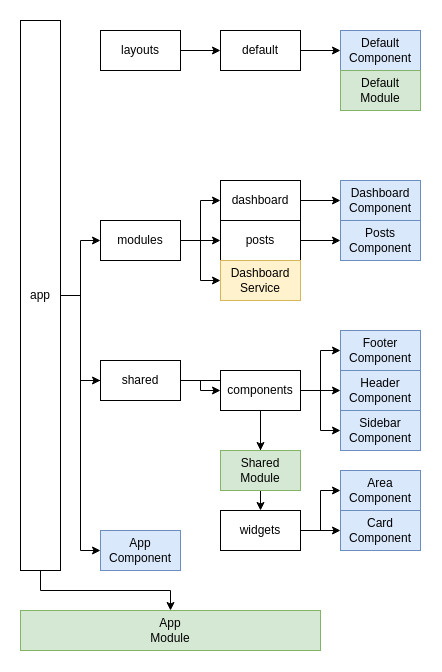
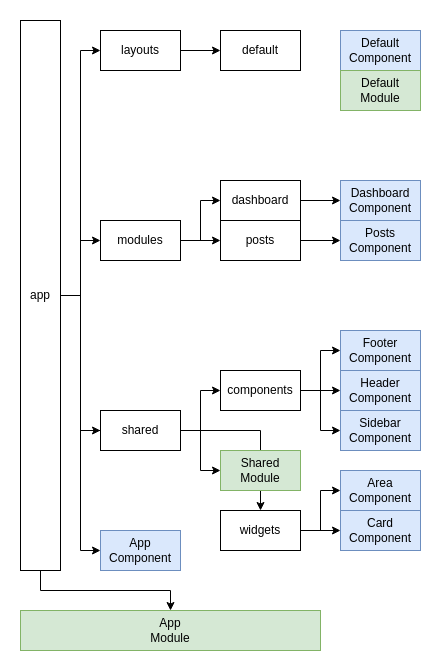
- <mxCell id="17" value="" style="edgeStyle=orthogonalEdgeStyle;rounded=0;orthogonalLoop=1;jettySize=auto;html=1;" parent="1" source="18" target="19" edge="1"><mxGeometry relative="1" as="geometry" /></mxCell>
+ <mxCell id="4" value="" style="edgeStyle=orthogonalEdgeStyle;rounded=0;orthogonalLoop=1;jettySize=auto;html=1;" parent="1" source="7" target="9" edge="1"><mxGeometry relative="1" as="geometry" /></mxCell>
- <mxCell id="12" value="" style="edgeStyle=orthogonalEdgeStyle;rounded=0;orthogonalLoop=1;jettySize=auto;html=1;" parent="1" source="13" target="27" edge="1"><mxGeometry relative="1" as="geometry" /></mxCell>
- <mxCell id="27" value="Dashboard&lt;br&gt;Service" style="whiteSpace=wrap;html=1;fillColor=#fff2cc;strokeColor=#d6b656;" parent="1" vertex="1"><mxGeometry x="220" y="260" width="80" height="40" as="geometry" /></mxCell>
- <mxCell id="43" value="shared" style="whiteSpace=wrap;html=1;" parent="1" vertex="1"><mxGeometry x="100" y="360" width="80" height="40" as="geometry" /></mxCell>
+ <mxCell id="43" value="shared" style="whiteSpace=wrap;html=1;" parent="1" vertex="1"><mxGeometry x="100" y="410" width="80" height="40" as="geometry" /></mxCell>
